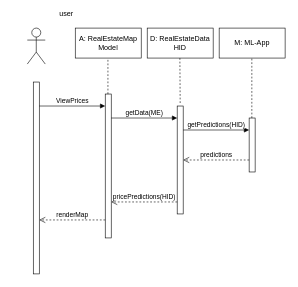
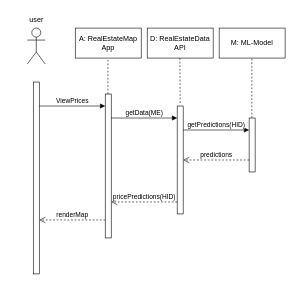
- <mxCell id="5" value="user" style="text;align=center;fontStyle=0;verticalAlign=middle;spacingLeft=3;spacingRight=3;strokeColor=none;rotatable=0;points=[[0,0.5],[1,0.5]];portConstraint=eastwest;html=1;" parent="1" vertex="1"><mxGeometry x="70" y="10" width="80" height="26" as="geometry" /></mxCell>
+ <mxCell id="5" value="user" style="text;align=center;fontStyle=0;verticalAlign=middle;spacingLeft=3;spacingRight=3;strokeColor=none;rotatable=0;points=[[0,0.5],[1,0.5]];portConstraint=eastwest;html=1;" parent="1" vertex="1"><mxGeometry x="20" y="20" width="80" height="26" as="geometry" /></mxCell>
- <mxCell id="6" value="A: RealEstateMap Model" style="html=1;whiteSpace=wrap;" parent="1" vertex="1"><mxGeometry x="125" y="46" width="110" height="50" as="geometry" /></mxCell>
+ <mxCell id="6" value="A: RealEstateMap App" style="html=1;whiteSpace=wrap;" parent="1" vertex="1"><mxGeometry x="125" y="46" width="110" height="50" as="geometry" /></mxCell>
- <mxCell id="10" value="D: RealEstateData HID" style="html=1;whiteSpace=wrap;" parent="1" vertex="1"><mxGeometry x="245" y="46" width="110" height="50" as="geometry" /></mxCell>
+ <mxCell id="10" value="D: RealEstateData API" style="html=1;whiteSpace=wrap;" parent="1" vertex="1"><mxGeometry x="245" y="46" width="110" height="50" as="geometry" /></mxCell>
- <mxCell id="14" value="M: ML-App" style="html=1;whiteSpace=wrap;" parent="1" vertex="1"><mxGeometry x="365" y="46" width="110" height="50" as="geometry" /></mxCell>
+ <mxCell id="14" value="M: ML-Model" style="html=1;whiteSpace=wrap;" parent="1" vertex="1"><mxGeometry x="365" y="46" width="110" height="50" as="geometry" /></mxCell>
